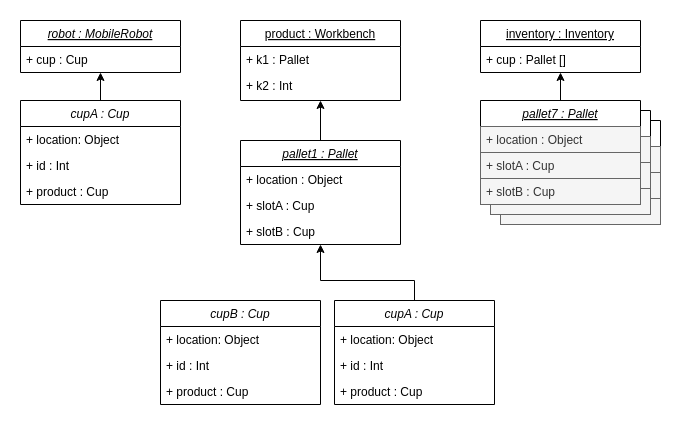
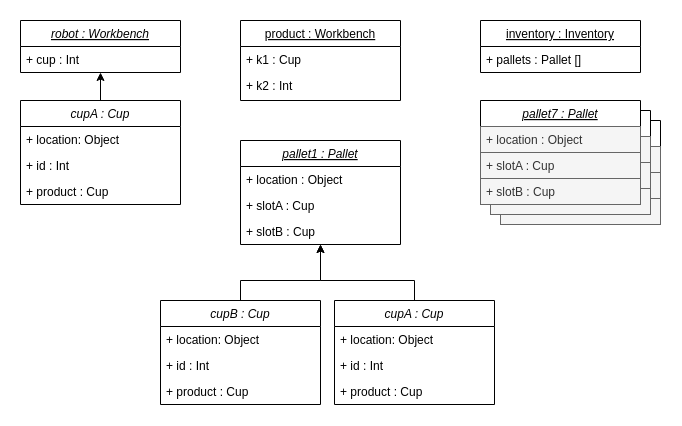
- <mxCell id="10" value="robot : MobileRobot" style="swimlane;fontStyle=6;align=center;verticalAlign=top;childLayout=stackLayout;horizontal=1;startSize=26;horizontalStack=0;resizeParent=1;resizeLast=0;collapsible=1;marginBottom=0;rounded=0;shadow=0;strokeWidth=1;" parent="1" vertex="1"><mxGeometry x="20" y="20" width="160" height="52" as="geometry"><mxRectangle x="230" y="140" width="160" height="26" as="alternateBounds" /></mxGeometry></mxCell>
+ <mxCell id="10" value="robot : Workbench" style="swimlane;fontStyle=6;align=center;verticalAlign=top;childLayout=stackLayout;horizontal=1;startSize=26;horizontalStack=0;resizeParent=1;resizeLast=0;collapsible=1;marginBottom=0;rounded=0;shadow=0;strokeWidth=1;" parent="1" vertex="1"><mxGeometry x="20" y="20" width="160" height="52" as="geometry"><mxRectangle x="230" y="140" width="160" height="26" as="alternateBounds" /></mxGeometry></mxCell>
- <mxCell id="11" value="+ cup : Cup" style="text;align=left;verticalAlign=top;spacingLeft=4;spacingRight=4;overflow=hidden;rotatable=0;points=[[0,0.5],[1,0.5]];portConstraint=eastwest;" parent="10" vertex="1"><mxGeometry y="26" width="160" height="26" as="geometry" /></mxCell>
+ <mxCell id="11" value="+ cup : Int" style="text;align=left;verticalAlign=top;spacingLeft=4;spacingRight=4;overflow=hidden;rotatable=0;points=[[0,0.5],[1,0.5]];portConstraint=eastwest;" parent="10" vertex="1"><mxGeometry y="26" width="160" height="26" as="geometry" /></mxCell>
- <mxCell id="15" value="+ k1 : Pallet" style="text;align=left;verticalAlign=top;spacingLeft=4;spacingRight=4;overflow=hidden;rotatable=0;points=[[0,0.5],[1,0.5]];portConstraint=eastwest;" parent="14" vertex="1"><mxGeometry y="26" width="160" height="26" as="geometry" /></mxCell>
+ <mxCell id="15" value="+ k1 : Cup" style="text;align=left;verticalAlign=top;spacingLeft=4;spacingRight=4;overflow=hidden;rotatable=0;points=[[0,0.5],[1,0.5]];portConstraint=eastwest;" parent="14" vertex="1"><mxGeometry y="26" width="160" height="26" as="geometry" /></mxCell>
- <mxCell id="13" value="+ cup : Pallet []" style="text;align=left;verticalAlign=top;spacingLeft=4;spacingRight=4;overflow=hidden;rotatable=0;points=[[0,0.5],[1,0.5]];portConstraint=eastwest;" parent="12" vertex="1"><mxGeometry y="26" width="160" height="26" as="geometry" /></mxCell>
+ <mxCell id="13" value="+ pallets : Pallet []" style="text;align=left;verticalAlign=top;spacingLeft=4;spacingRight=4;overflow=hidden;rotatable=0;points=[[0,0.5],[1,0.5]];portConstraint=eastwest;" parent="12" vertex="1"><mxGeometry y="26" width="160" height="26" as="geometry" /></mxCell>
- <mxCell id="36" style="edgeStyle=orthogonalEdgeStyle;rounded=0;orthogonalLoop=1;jettySize=auto;html=1;" edge="1" parent="1" source="32" target="12"><mxGeometry relative="1" as="geometry" /></mxCell>
- <mxCell id="31" style="edgeStyle=orthogonalEdgeStyle;rounded=0;orthogonalLoop=1;jettySize=auto;html=1;" edge="1" parent="1" source="17" target="14"><mxGeometry relative="1" as="geometry"><Array as="points"><mxPoint x="320" y="160" /><mxPoint x="320" y="160" /></Array></mxGeometry></mxCell>
+ <mxCell id="30" style="edgeStyle=orthogonalEdgeStyle;rounded=0;orthogonalLoop=1;jettySize=auto;html=1;" edge="1" parent="1" source="25" target="17"><mxGeometry relative="1" as="geometry"><Array as="points"><mxPoint x="240" y="280" /><mxPoint x="320" y="280" /></Array></mxGeometry></mxCell>
